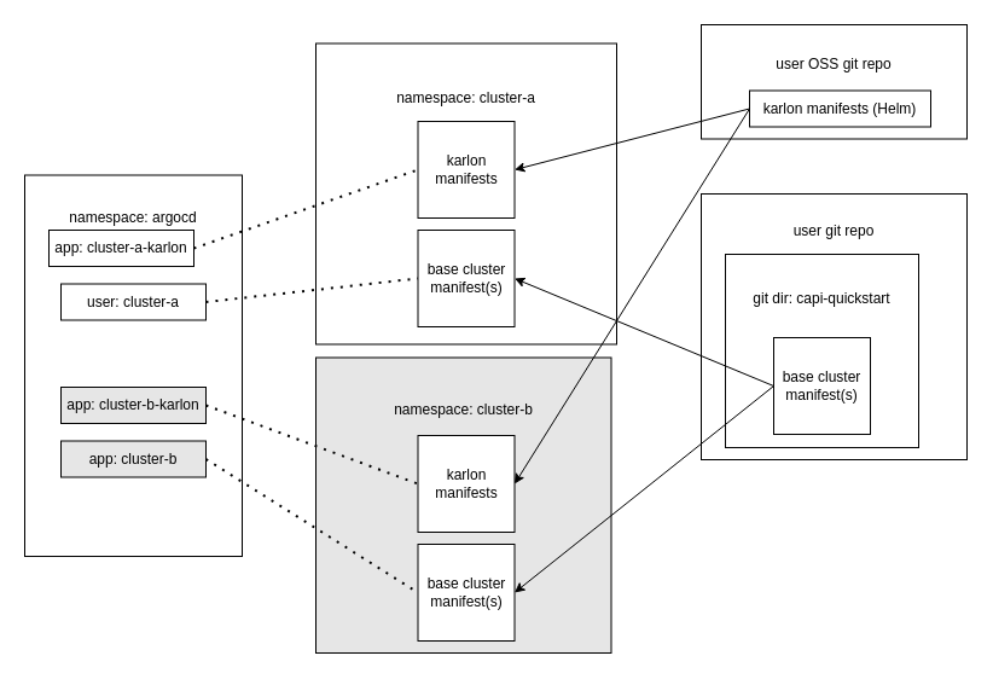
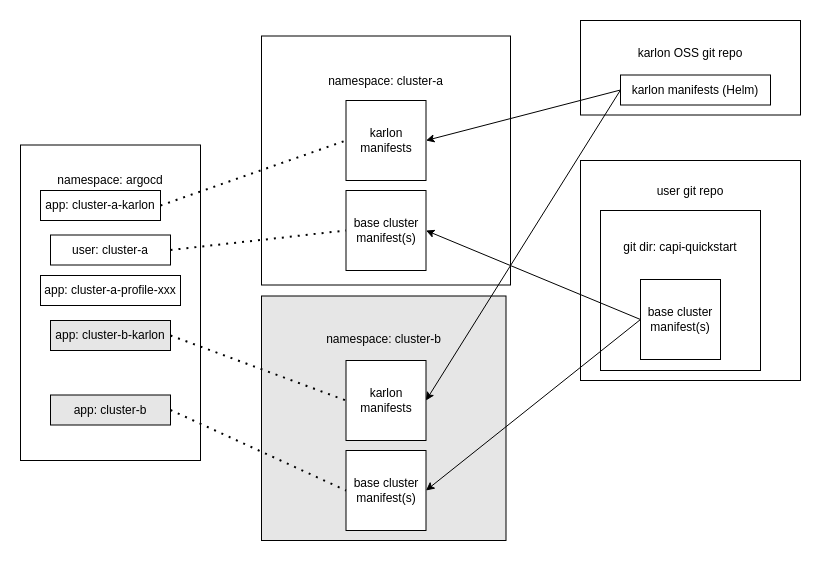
- <mxCell id="18" value="&lt;div&gt;user OSS git repo&lt;/div&gt;&lt;div&gt;&lt;br&gt;&lt;/div&gt;&lt;div&gt;&lt;br&gt;&lt;/div&gt;" style="rounded=0;whiteSpace=wrap;html=1;" parent="1" vertex="1"><mxGeometry x="580" y="20" width="220" height="94.5" as="geometry" /></mxCell>
+ <mxCell id="18" value="&lt;div&gt;karlon OSS git repo&lt;/div&gt;&lt;div&gt;&lt;br&gt;&lt;/div&gt;&lt;div&gt;&lt;br&gt;&lt;/div&gt;" style="rounded=0;whiteSpace=wrap;html=1;" parent="1" vertex="1"><mxGeometry x="580" y="20" width="220" height="94.5" as="geometry" /></mxCell>
+ <mxCell id="26" value="app: cluster-a-profile-xxx" style="rounded=0;whiteSpace=wrap;html=1;" vertex="1" parent="1"><mxGeometry x="40" y="275" width="140" height="30" as="geometry" /></mxCell>
- <mxCell id="16" value="app: cluster-b" style="rounded=0;whiteSpace=wrap;html=1;fillColor=#E6E6E6;" parent="1" vertex="1"><mxGeometry x="50" y="364.5" width="120" height="30" as="geometry" /></mxCell>
+ <mxCell id="16" value="app: cluster-b" style="rounded=0;whiteSpace=wrap;html=1;fillColor=#E6E6E6;" parent="1" vertex="1"><mxGeometry x="50" y="394.5" width="120" height="30" as="geometry" /></mxCell>
